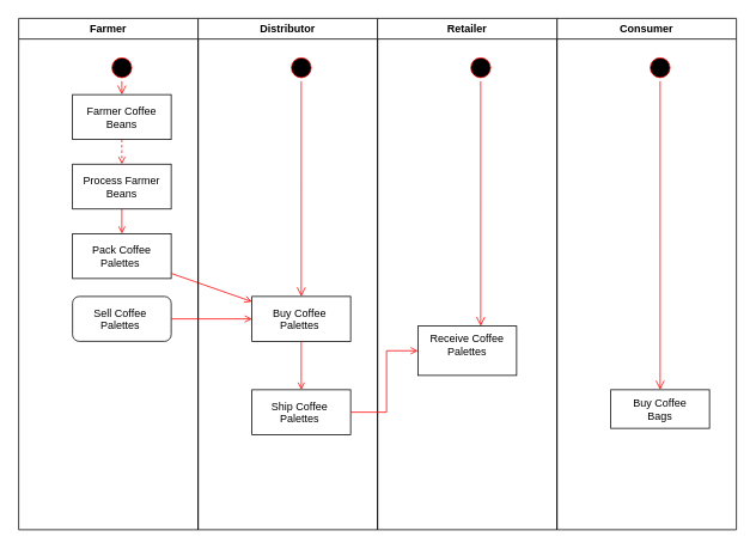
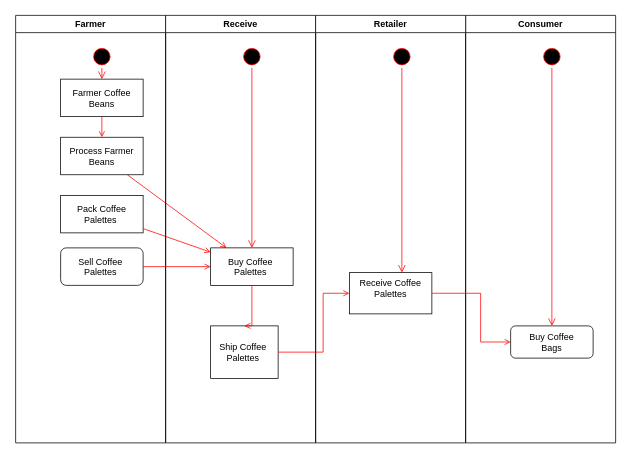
- <mxCell id="12" value="Distributor" style="swimlane;whiteSpace=wrap" parent="1" vertex="1"><mxGeometry x="220" y="20" width="200" height="570" as="geometry" /></mxCell>
+ <mxCell id="12" value="Receive" style="swimlane;whiteSpace=wrap" parent="1" vertex="1"><mxGeometry x="220" y="20" width="200" height="570" as="geometry" /></mxCell>
- <mxCell id="11" value="" style="endArrow=open;strokeColor=#FF0000;endFill=1;rounded=0;dashed=1;" parent="2" source="5" target="10" edge="1"><mxGeometry relative="1" as="geometry"><mxPoint x="363.387" y="255" as="sourcePoint" /><mxPoint x="356.613" y="360" as="targetPoint" /></mxGeometry></mxCell>
+ <mxCell id="11" value="" style="endArrow=open;strokeColor=#FF0000;endFill=1;rounded=0" parent="2" source="5" target="10" edge="1"><mxGeometry relative="1" as="geometry"><mxPoint x="363.387" y="255" as="sourcePoint" /><mxPoint x="356.613" y="360" as="targetPoint" /></mxGeometry></mxCell>
- <mxCell id="7" value="" style="endArrow=open;strokeColor=#FF0000;endFill=1;rounded=0" parent="2" source="10" target="6" edge="1"><mxGeometry relative="1" as="geometry" /></mxCell>
+ <mxCell id="7" value="" style="endArrow=open;strokeColor=#FF0000;endFill=1;rounded=0;" parent="2" source="10" target="15" edge="1"><mxGeometry relative="1" as="geometry" /></mxCell>
+ <mxCell id="27" value="" style="edgeStyle=elbowEdgeStyle;elbow=horizontal;strokeColor=#FF0000;endArrow=open;endFill=1;rounded=0;exitX=1;exitY=0.5;exitDx=0;exitDy=0;entryX=0;entryY=0.5;entryDx=0;entryDy=0;" edge="1" parent="1" source="25" target="21"><mxGeometry width="100" height="100" relative="1" as="geometry"><mxPoint x="200" y="365" as="sourcePoint" /><mxPoint x="290" y="365" as="targetPoint" /><Array as="points"><mxPoint x="640" y="450" /></Array></mxGeometry></mxCell>
- <mxCell id="21" value="Buy Coffee &#10;Bags" style="" parent="18" vertex="1"><mxGeometry x="60" y="414" width="110" height="43" as="geometry" /></mxCell>
+ <mxCell id="21" value="Buy Coffee &#10;Bags" style="rounded=1;" parent="18" vertex="1"><mxGeometry x="60" y="414" width="110" height="43" as="geometry" /></mxCell>
- <mxCell id="16" value="Ship Coffee &#10;Palettes " style="" vertex="1" parent="12"><mxGeometry x="60" y="414" width="110" height="50" as="geometry" /></mxCell>
+ <mxCell id="16" value="Ship Coffee &#10;Palettes " style="" vertex="1" parent="12"><mxGeometry x="60" y="414" width="90" height="70" as="geometry" /></mxCell>
